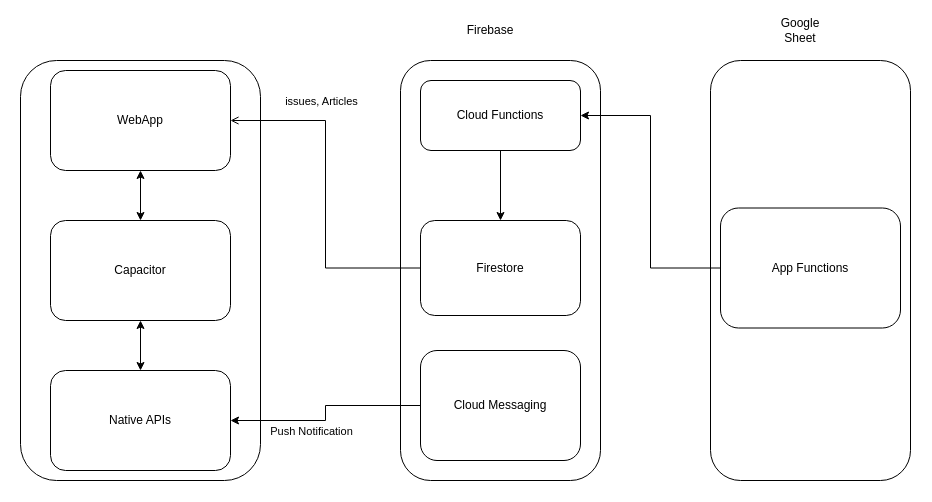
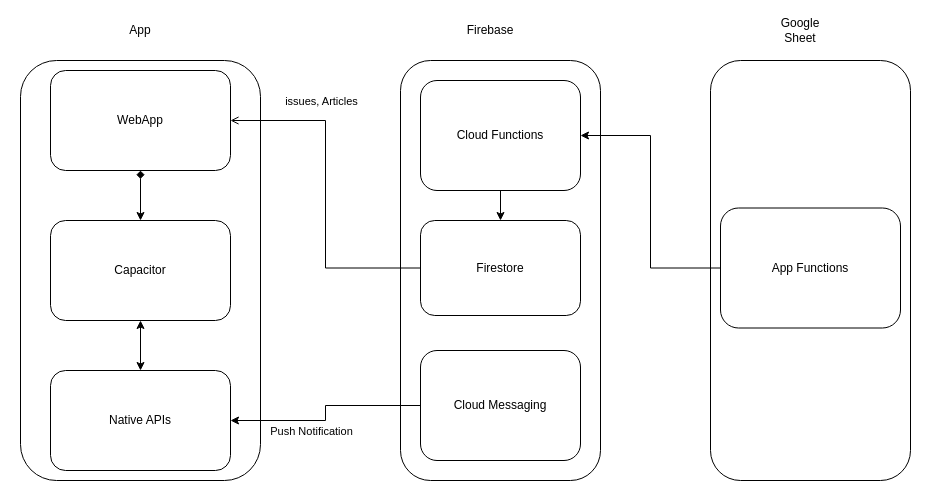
+ <mxCell id="12" value="App" style="text;html=1;strokeColor=none;fillColor=none;align=center;verticalAlign=middle;whiteSpace=wrap;rounded=0;" vertex="1" parent="1"><mxGeometry x="120" y="20" width="40" height="20" as="geometry" /></mxCell>
- <mxCell id="10" value="Cloud Functions" style="rounded=1;whiteSpace=wrap;html=1;" vertex="1" parent="1"><mxGeometry x="420" y="80" width="160" height="70" as="geometry" /></mxCell>
+ <mxCell id="10" value="Cloud Functions" style="rounded=1;whiteSpace=wrap;html=1;" vertex="1" parent="1"><mxGeometry x="420" y="80" width="160" height="110" as="geometry" /></mxCell>
- <mxCell id="5" style="edgeStyle=orthogonalEdgeStyle;rounded=0;orthogonalLoop=1;jettySize=auto;html=1;entryX=0.5;entryY=1;entryDx=0;entryDy=0;startArrow=classic;startFill=1;" edge="1" parent="1" source="6" target="3"><mxGeometry relative="1" as="geometry" /></mxCell>
+ <mxCell id="5" style="edgeStyle=orthogonalEdgeStyle;rounded=0;orthogonalLoop=1;jettySize=auto;html=1;entryX=0.5;entryY=1;entryDx=0;entryDy=0;startArrow=classic;startFill=1;endArrow=diamond;" edge="1" parent="1" source="6" target="3"><mxGeometry relative="1" as="geometry" /></mxCell>
